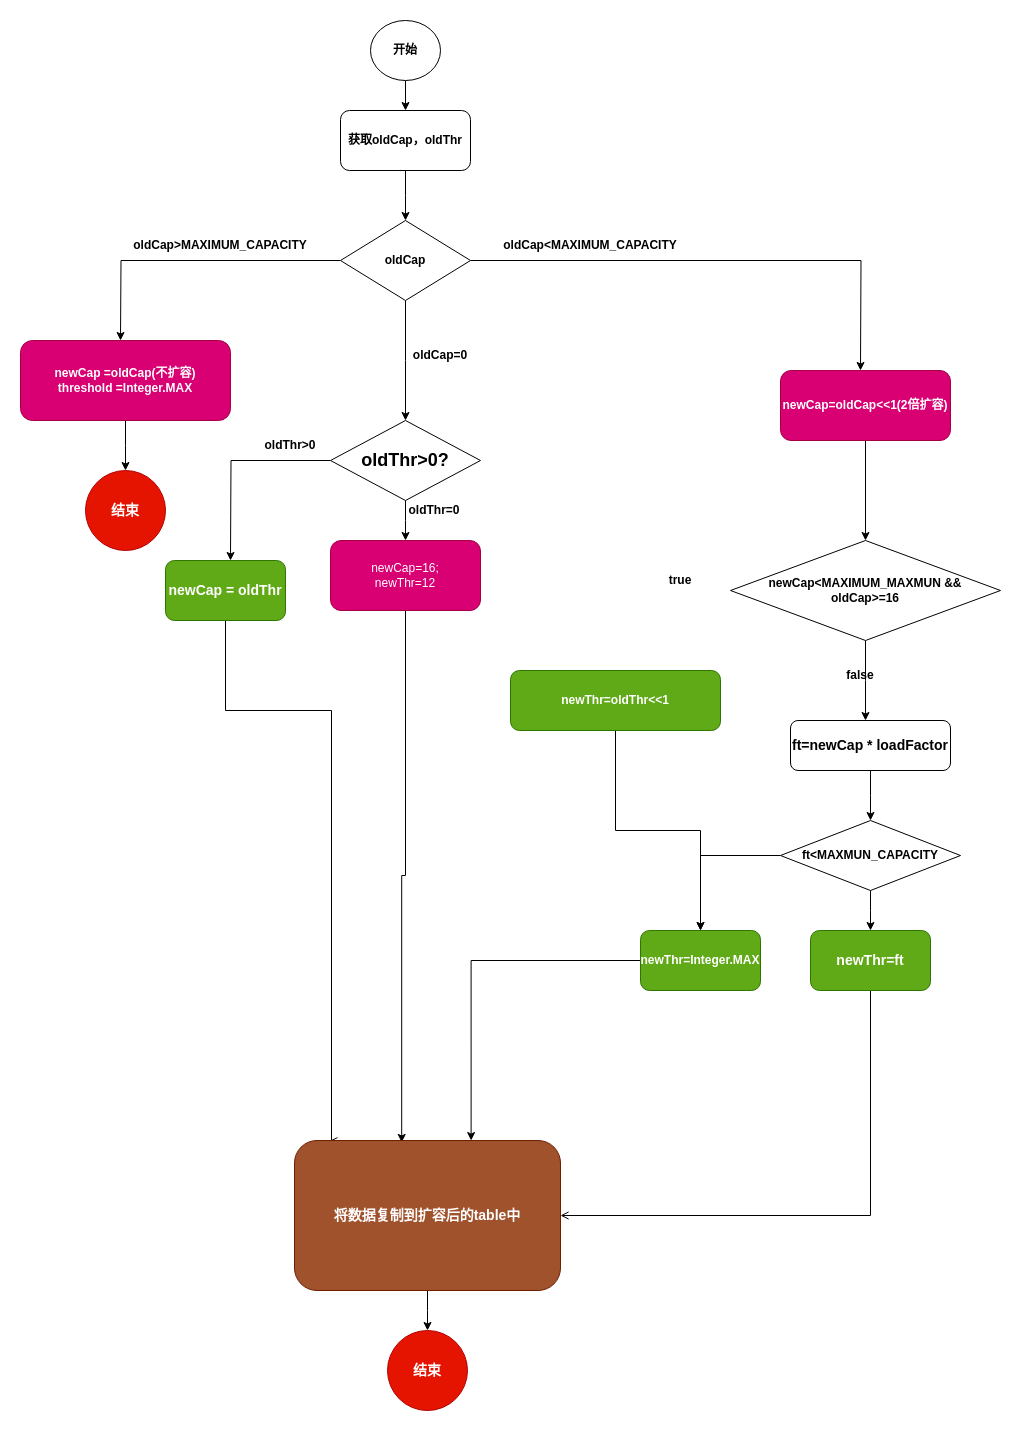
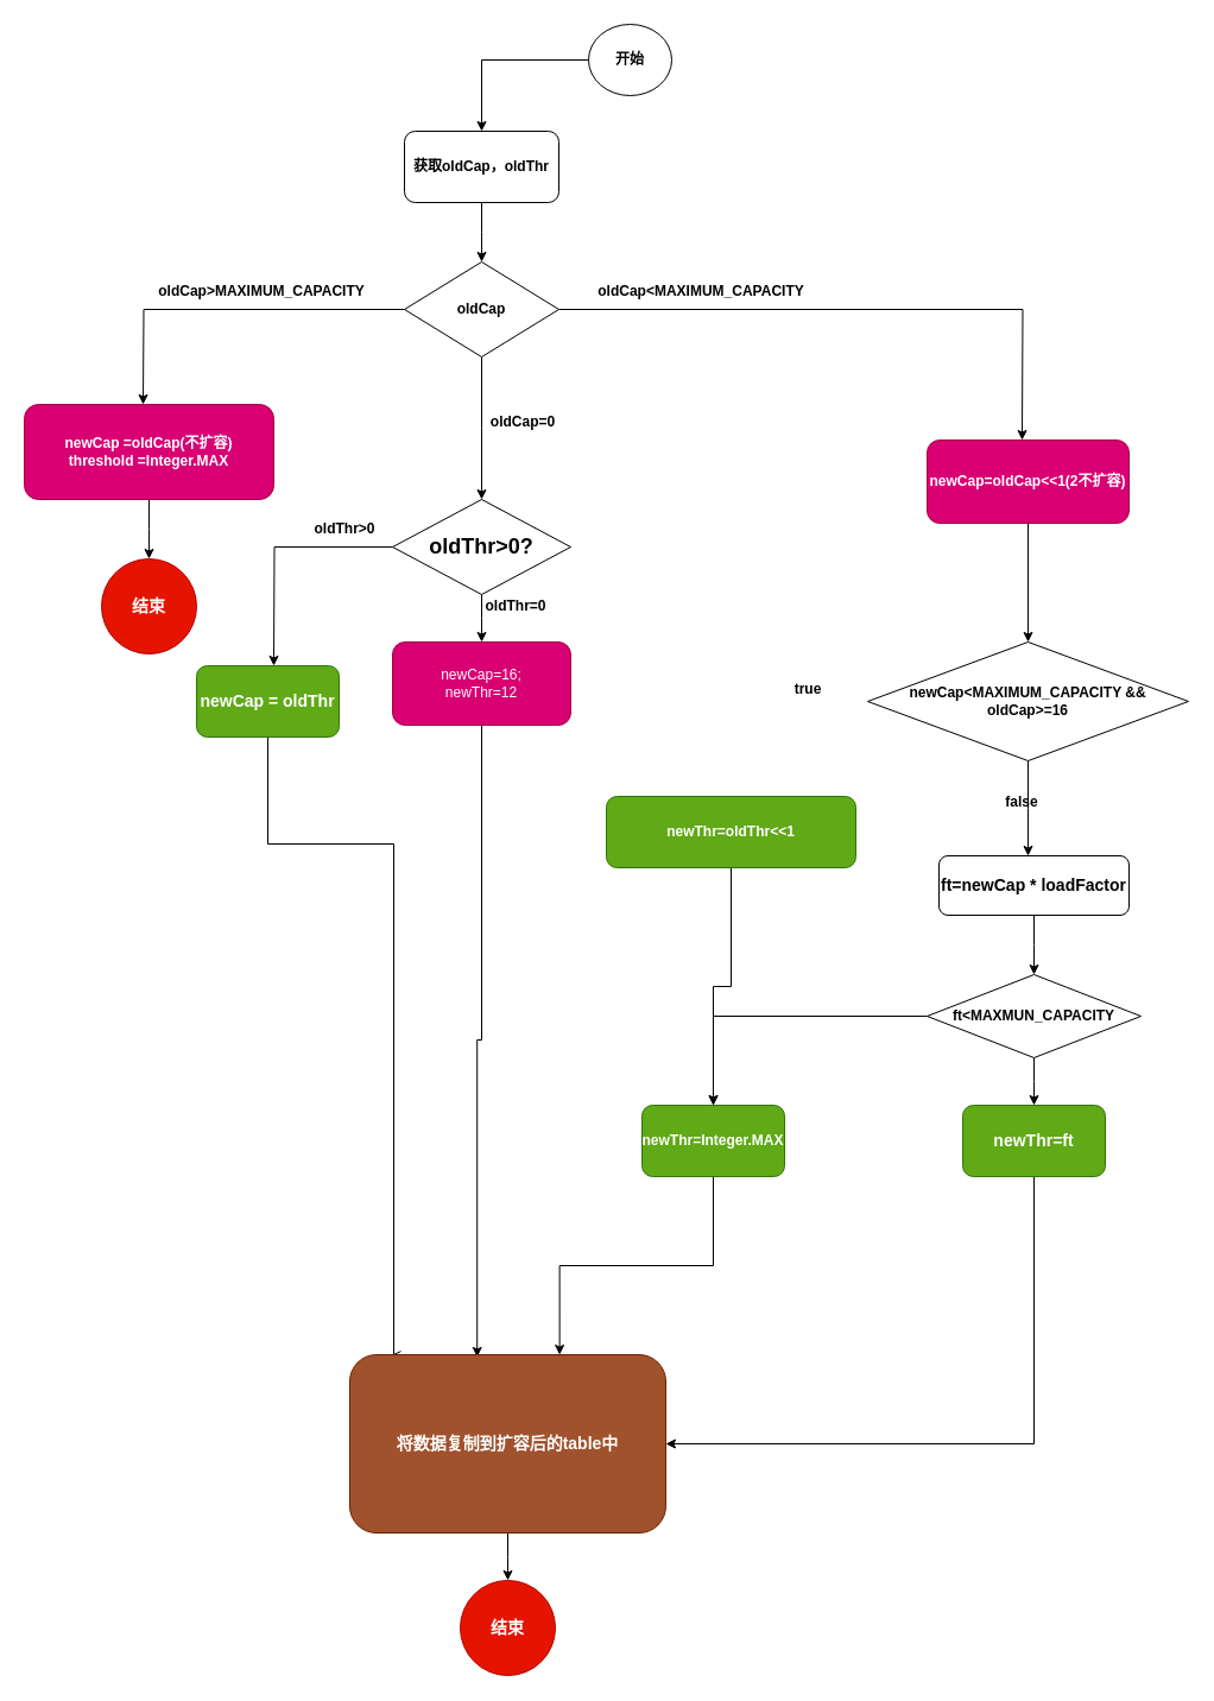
- <mxCell id="3" value="&lt;b&gt;开始&lt;/b&gt;" style="ellipse;whiteSpace=wrap;html=1;" parent="1" vertex="1"><mxGeometry x="370" y="20" width="70" height="60" as="geometry" /></mxCell>
+ <mxCell id="3" value="&lt;b&gt;开始&lt;/b&gt;" style="ellipse;whiteSpace=wrap;html=1;" parent="1" vertex="1"><mxGeometry x="495" y="20" width="70" height="60" as="geometry" /></mxCell>
- <mxCell id="15" value="&lt;b&gt;newCap=oldCap&amp;lt;&amp;lt;1(2倍扩容)&lt;/b&gt;" style="rounded=1;whiteSpace=wrap;html=1;fillColor=#d80073;strokeColor=#A50040;fontColor=#ffffff;" parent="1" vertex="1"><mxGeometry x="780" y="370" width="170" height="70" as="geometry" /></mxCell>
+ <mxCell id="15" value="&lt;b&gt;newCap=oldCap&amp;lt;&amp;lt;1(2不扩容)&lt;/b&gt;" style="rounded=1;whiteSpace=wrap;html=1;fillColor=#d80073;strokeColor=#A50040;fontColor=#ffffff;" parent="1" vertex="1"><mxGeometry x="780" y="370" width="170" height="70" as="geometry" /></mxCell>
- <mxCell id="28" value="&lt;b&gt;newCap&amp;lt;MAXIMUM_MAXMUN &amp;amp;&amp;amp;&lt;br&gt;oldCap&amp;gt;=16&lt;br&gt;&lt;/b&gt;" style="rhombus;whiteSpace=wrap;html=1;" parent="1" vertex="1"><mxGeometry x="730" y="540" width="270" height="100" as="geometry" /></mxCell>
+ <mxCell id="28" value="&lt;b&gt;newCap&amp;lt;MAXIMUM_CAPACITY &amp;amp;&amp;amp;&lt;br&gt;oldCap&amp;gt;=16&lt;br&gt;&lt;/b&gt;" style="rhombus;whiteSpace=wrap;html=1;" parent="1" vertex="1"><mxGeometry x="730" y="540" width="270" height="100" as="geometry" /></mxCell>
- <mxCell id="41" value="&lt;b&gt;newThr=Integer.MAX&lt;/b&gt;" style="rounded=1;whiteSpace=wrap;html=1;fillColor=#60a917;strokeColor=#2D7600;fontColor=#ffffff;" parent="1" vertex="1"><mxGeometry x="640" y="930" width="120" height="60" as="geometry" /></mxCell>
+ <mxCell id="41" value="&lt;b&gt;newThr=Integer.MAX&lt;/b&gt;" style="rounded=1;whiteSpace=wrap;html=1;fillColor=#60a917;strokeColor=#2D7600;fontColor=#ffffff;" parent="1" vertex="1"><mxGeometry x="540" y="930" width="120" height="60" as="geometry" /></mxCell>
- <mxCell id="38" style="edgeStyle=orthogonalEdgeStyle;rounded=0;orthogonalLoop=1;jettySize=auto;html=1;entryX=1;entryY=0.5;entryDx=0;entryDy=0;endArrow=open;" parent="1" source="39" target="43" edge="1"><mxGeometry relative="1" as="geometry"><Array as="points"><mxPoint x="870" y="1215" /></Array></mxGeometry></mxCell>
+ <mxCell id="38" style="edgeStyle=orthogonalEdgeStyle;rounded=0;orthogonalLoop=1;jettySize=auto;html=1;entryX=1;entryY=0.5;entryDx=0;entryDy=0;" parent="1" source="39" target="43" edge="1"><mxGeometry relative="1" as="geometry"><Array as="points"><mxPoint x="870" y="1215" /></Array></mxGeometry></mxCell>
